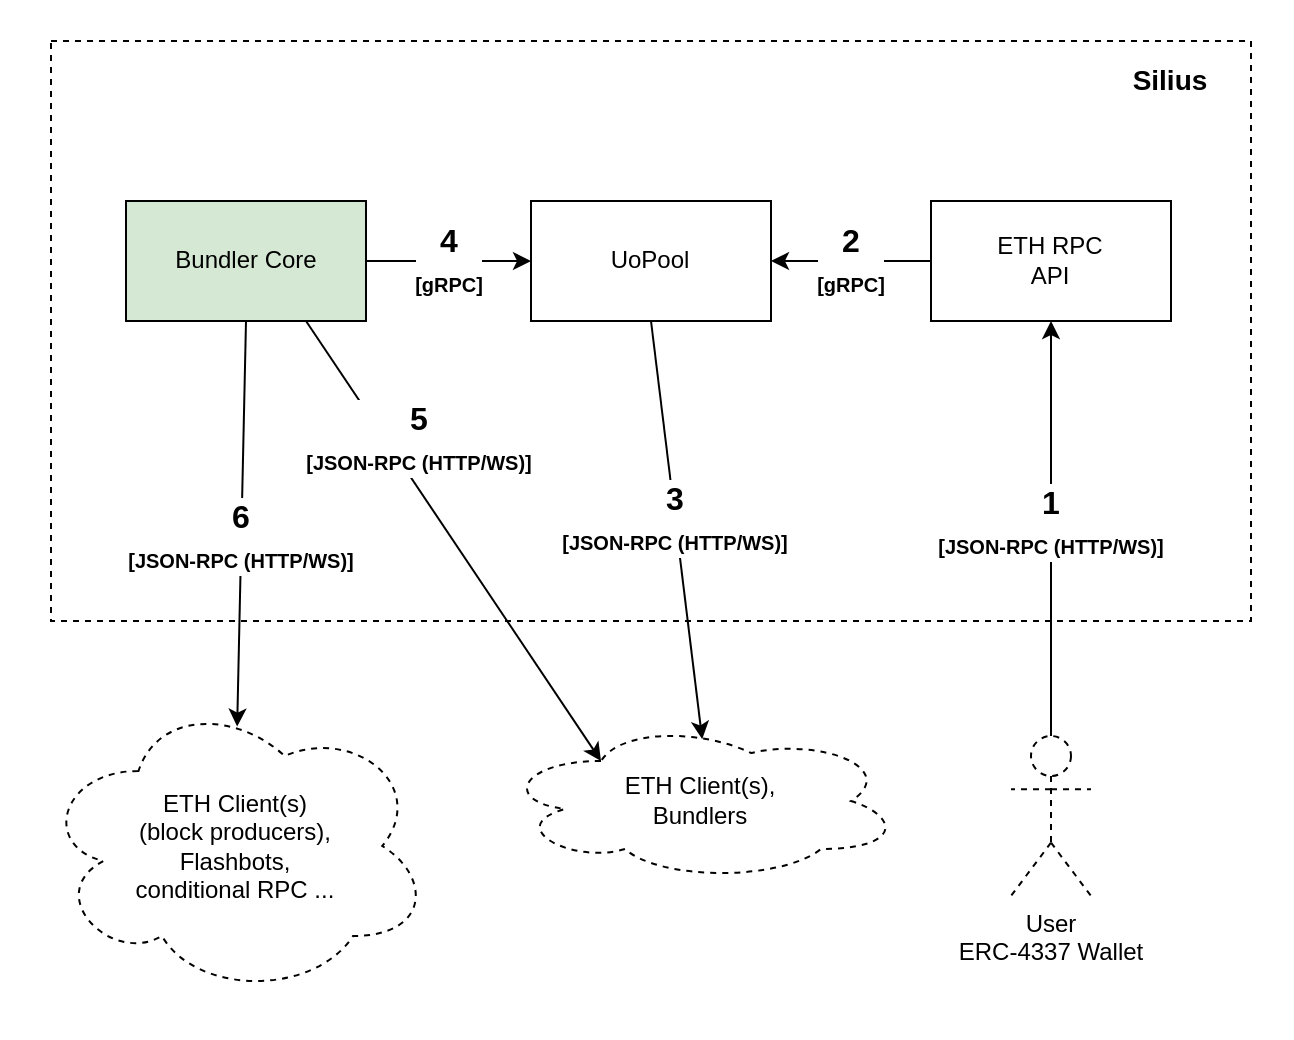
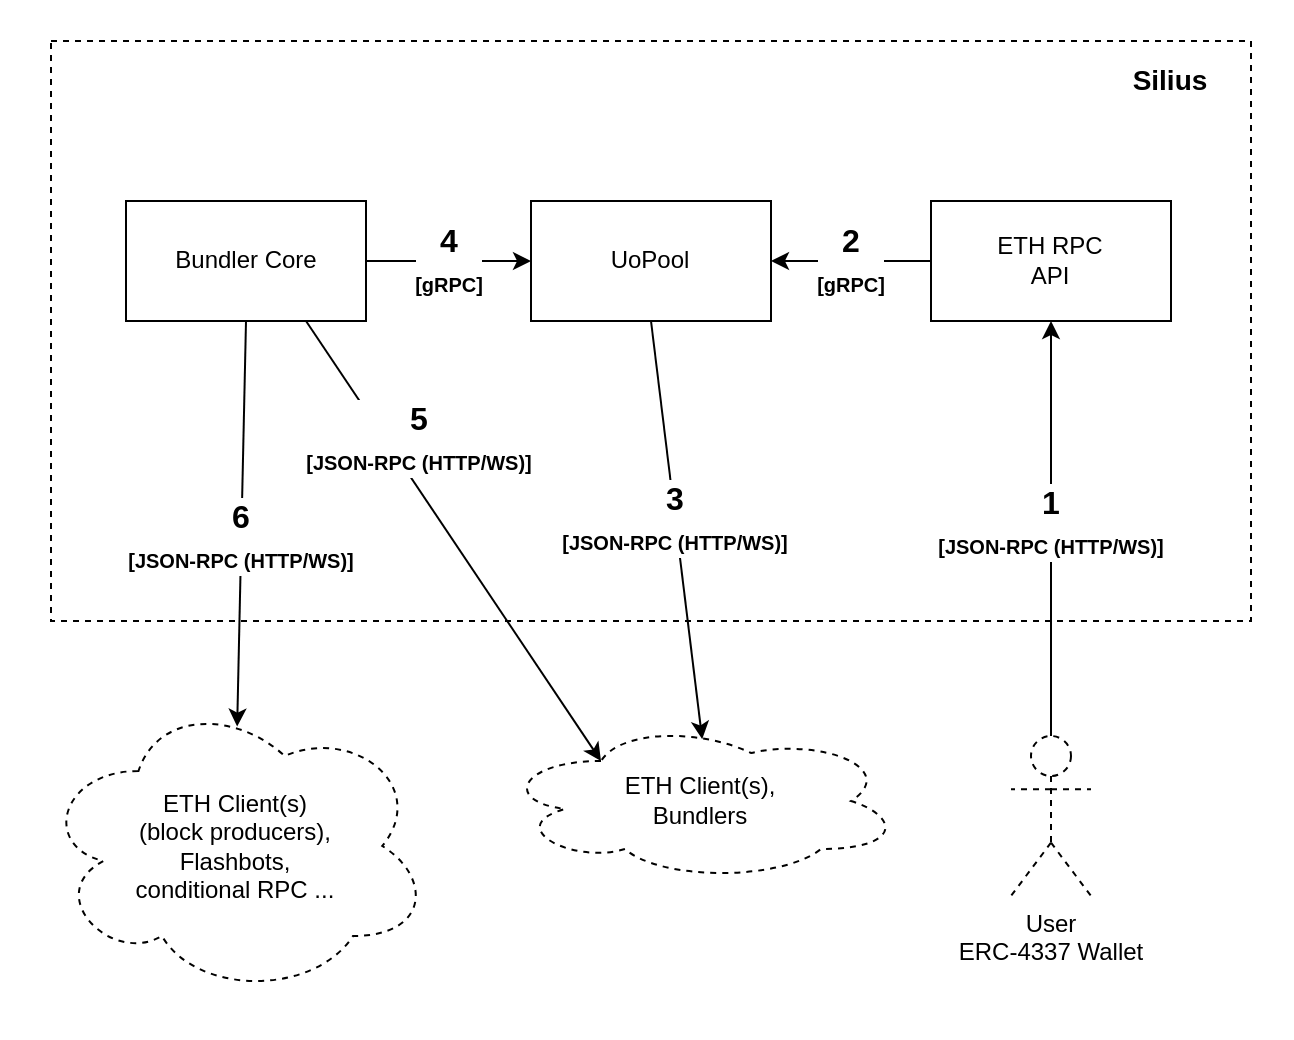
- <mxCell id="5" value="Bundler Core" style="rounded=0;whiteSpace=wrap;html=1;fillColor=#d5e8d4;" parent="1" vertex="1"><mxGeometry x="62.5" y="100" width="120" height="60" as="geometry" /></mxCell>
+ <mxCell id="5" value="Bundler Core" style="rounded=0;whiteSpace=wrap;html=1;" parent="1" vertex="1"><mxGeometry x="62.5" y="100" width="120" height="60" as="geometry" /></mxCell>
